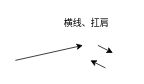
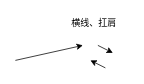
- <mxCell id="2" value="横线、扛肩" style="text;html=1;strokeColor=none;fillColor=none;align=center;verticalAlign=middle;whiteSpace=wrap;rounded=0;" vertex="1" parent="1"><mxGeometry x="60" y="20" width="110" height="20" as="geometry" /></mxCell>
+ <mxCell id="2" value="横线、扛肩" style="text;html=1;strokeColor=none;fillColor=none;align=center;verticalAlign=middle;whiteSpace=wrap;rounded=0;" vertex="1" parent="1"><mxGeometry x="70" y="20" width="110" height="20" as="geometry" /></mxCell>
